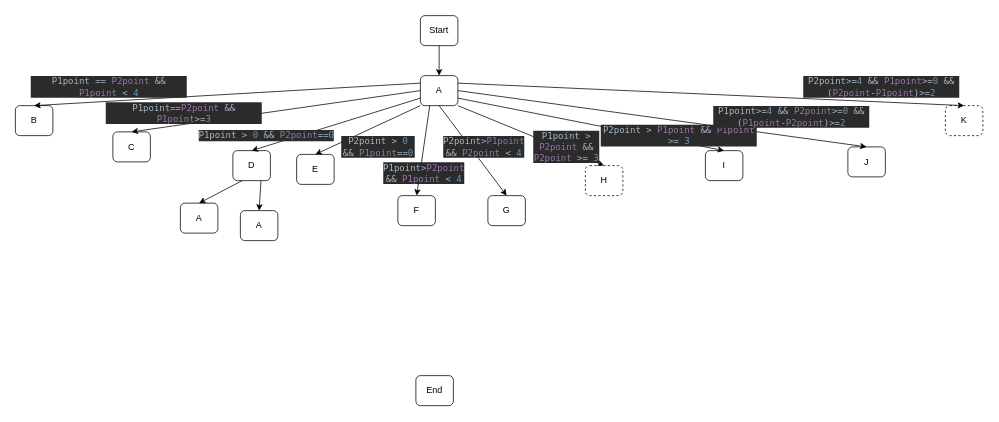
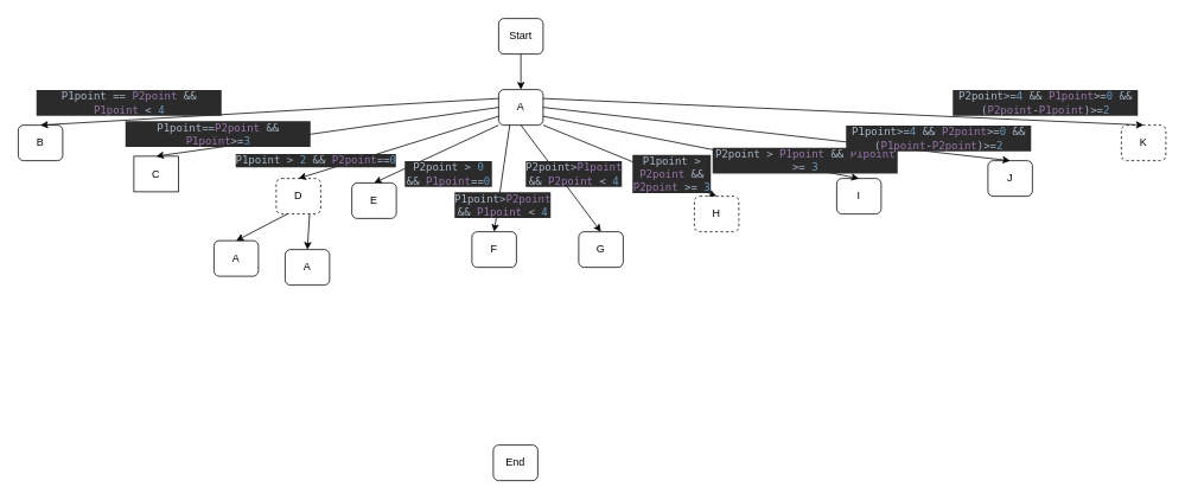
- <mxCell id="37" value="&lt;div style=&quot;background-color: rgb(43, 43, 43); color: rgb(169, 183, 198); font-family: &amp;quot;JetBrains Mono&amp;quot;, monospace;&quot;&gt;P1point &amp;gt; &lt;span style=&quot;color:#6897bb;&quot;&gt;0 &lt;/span&gt;&amp;amp;&amp;amp; &lt;span style=&quot;color:#9876aa;&quot;&gt;P2point&lt;/span&gt;==&lt;span style=&quot;color:#6897bb;&quot;&gt;0&lt;/span&gt;&lt;/div&gt;" style="text;html=1;strokeColor=none;fillColor=none;align=center;verticalAlign=middle;whiteSpace=wrap;rounded=0;" vertex="1" parent="1"><mxGeometry x="250" y="165" width="210" height="30" as="geometry" /></mxCell>
+ <mxCell id="37" value="&lt;div style=&quot;background-color: rgb(43, 43, 43); color: rgb(169, 183, 198); font-family: &amp;quot;JetBrains Mono&amp;quot;, monospace;&quot;&gt;P1point &amp;gt; &lt;span style=&quot;color:#6897bb;&quot;&gt;2 &lt;/span&gt;&amp;amp;&amp;amp; &lt;span style=&quot;color:#9876aa;&quot;&gt;P2point&lt;/span&gt;==&lt;span style=&quot;color:#6897bb;&quot;&gt;0&lt;/span&gt;&lt;/div&gt;" style="text;html=1;strokeColor=none;fillColor=none;align=center;verticalAlign=middle;whiteSpace=wrap;rounded=0;" vertex="1" parent="1"><mxGeometry x="250" y="165" width="210" height="30" as="geometry" /></mxCell>
- <mxCell id="16" value="C" style="rounded=1;whiteSpace=wrap;html=1;" vertex="1" parent="1"><mxGeometry x="150" y="175" width="50" height="40" as="geometry" /></mxCell>
+ <mxCell id="16" value="C" style="whiteSpace=wrap;html=1;rounded=0;" vertex="1" parent="1"><mxGeometry x="150" y="175" width="50" height="40" as="geometry" /></mxCell>
- <mxCell id="6" value="J" style="rounded=1;whiteSpace=wrap;html=1;" vertex="1" parent="1"><mxGeometry x="1130" y="195" width="50" height="40" as="geometry" /></mxCell>
+ <mxCell id="6" value="J" style="rounded=1;whiteSpace=wrap;html=1;" vertex="1" parent="1"><mxGeometry x="1110" y="180" width="50" height="40" as="geometry" /></mxCell>
- <mxCell id="7" value="D" style="rounded=1;whiteSpace=wrap;html=1;" vertex="1" parent="1"><mxGeometry x="310" y="200" width="50" height="40" as="geometry" /></mxCell>
+ <mxCell id="7" value="D" style="rounded=1;whiteSpace=wrap;html=1;dashed=1;" vertex="1" parent="1"><mxGeometry x="310" y="200" width="50" height="40" as="geometry" /></mxCell>
